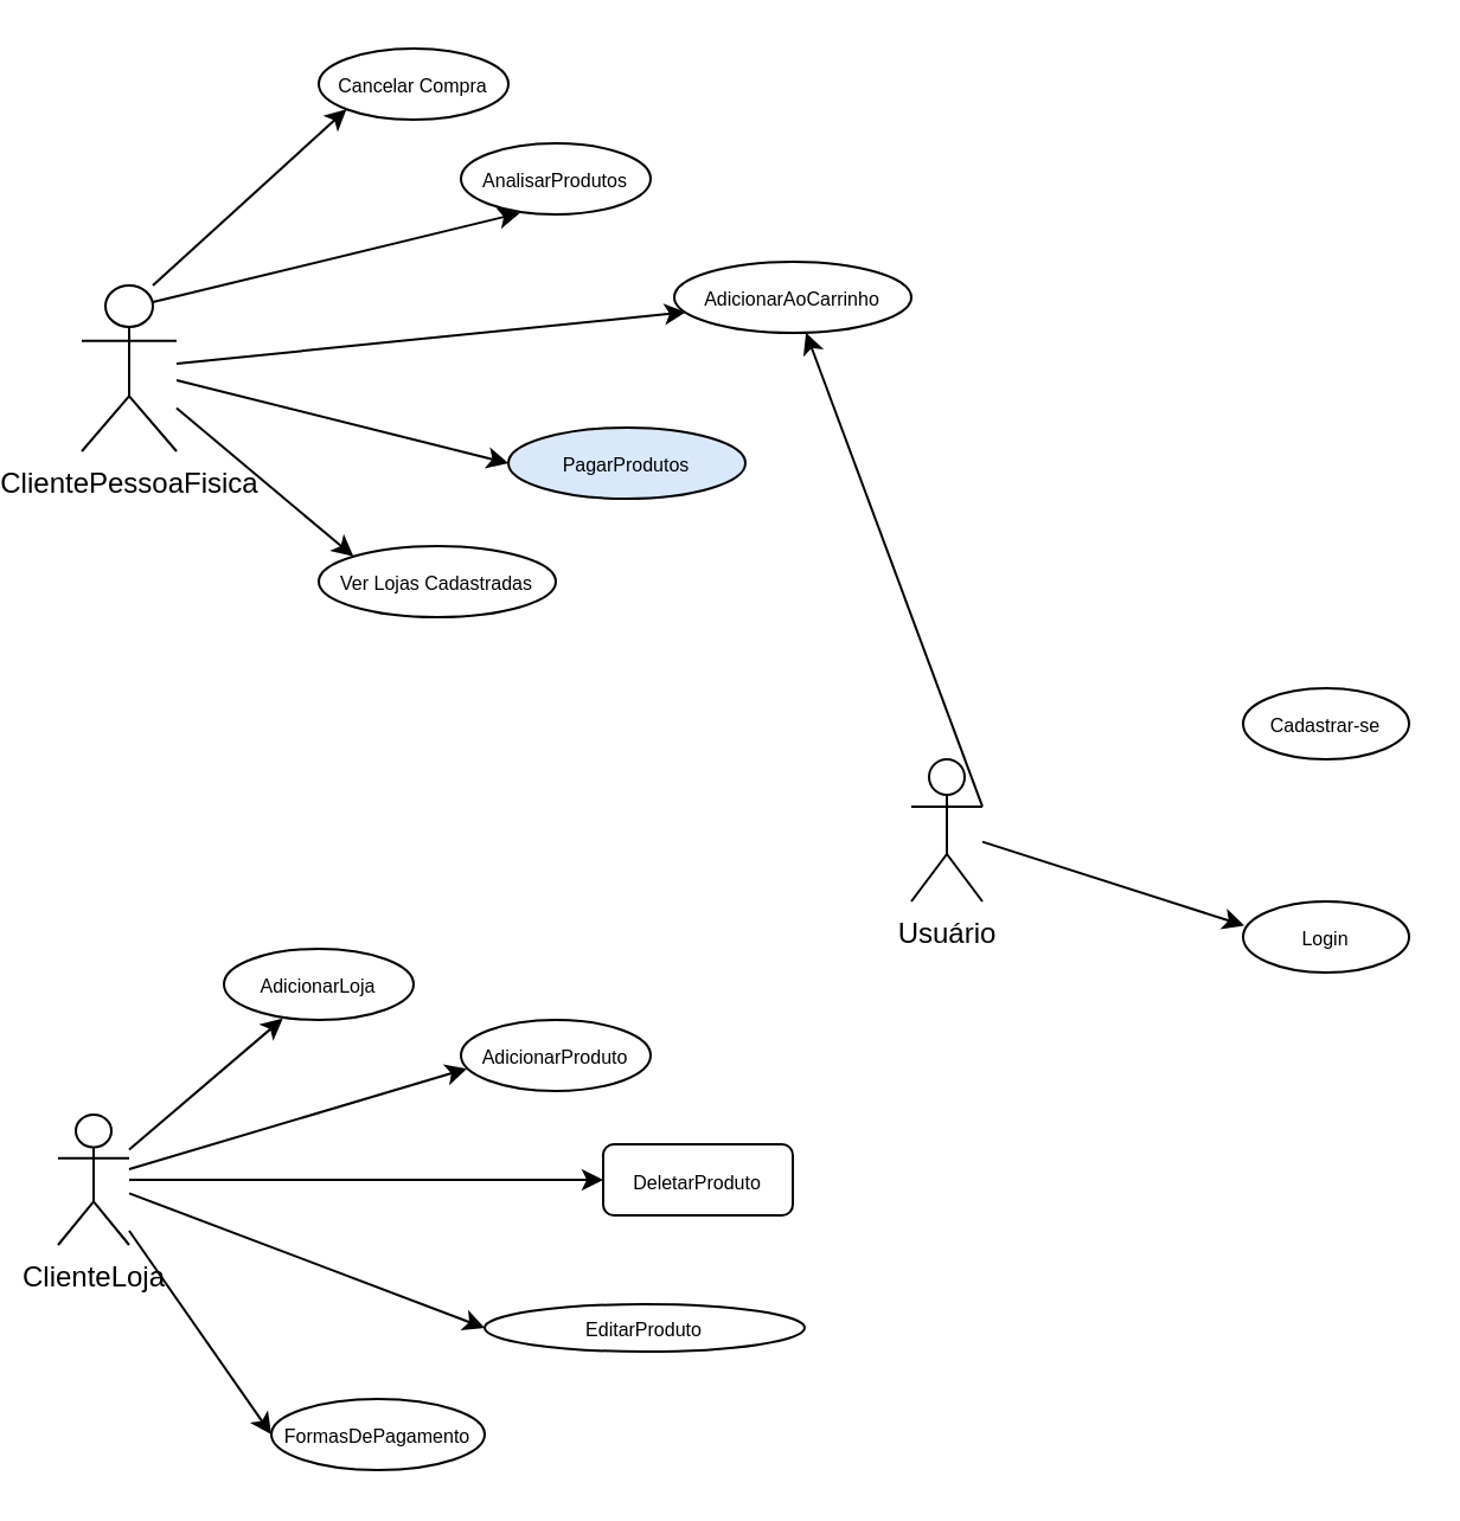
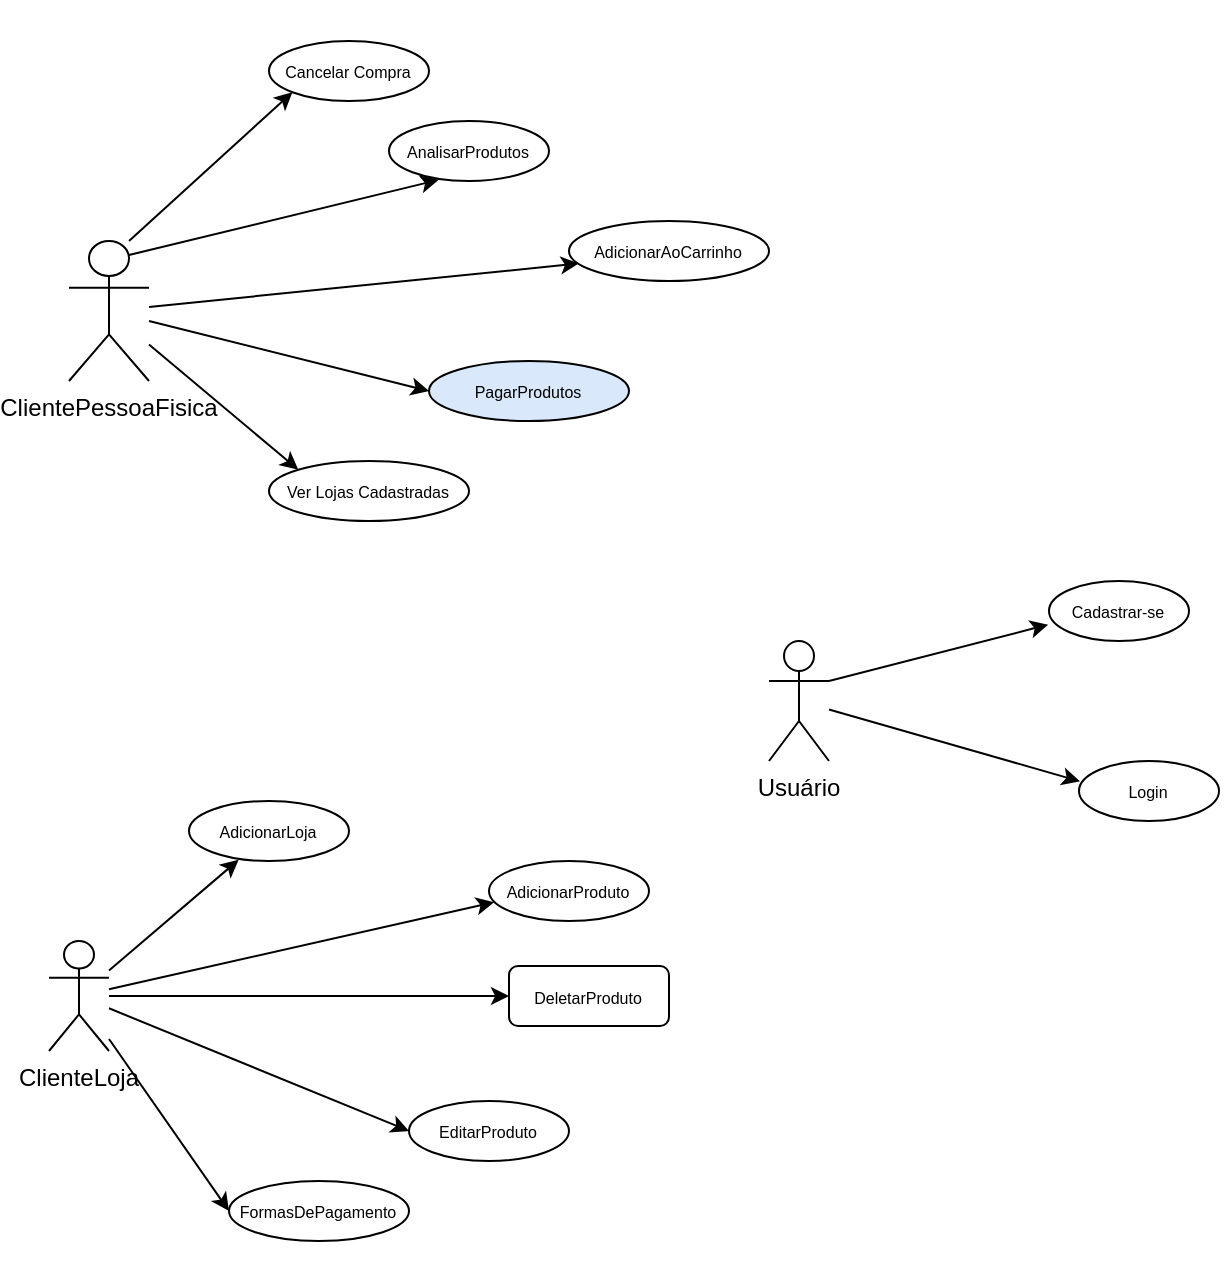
- <mxCell id="26" value="" style="endArrow=classic;html=1;rounded=0;exitX=1;exitY=0.333;exitDx=0;exitDy=0;exitPerimeter=0;" parent="1" source="24" target="16" edge="1"><mxGeometry width="50" height="50" relative="1" as="geometry"><mxPoint x="440" y="330" as="sourcePoint" /><mxPoint x="490" y="280" as="targetPoint" /></mxGeometry></mxCell>
+ <mxCell id="26" value="" style="endArrow=classic;html=1;rounded=0;exitX=1;exitY=0.333;exitDx=0;exitDy=0;exitPerimeter=0;entryX=-0.006;entryY=0.728;entryDx=0;entryDy=0;entryPerimeter=0;" parent="1" source="24" target="25" edge="1"><mxGeometry width="50" height="50" relative="1" as="geometry"><mxPoint x="440" y="330" as="sourcePoint" /><mxPoint x="490" y="280" as="targetPoint" /></mxGeometry></mxCell>
- <mxCell id="27" value="&lt;font style=&quot;font-size: 8px;&quot;&gt;Login&lt;/font&gt;" style="ellipse;whiteSpace=wrap;html=1;" parent="1" vertex="1"><mxGeometry x="520" y="380" width="70" height="30" as="geometry" /></mxCell>
+ <mxCell id="27" value="&lt;font style=&quot;font-size: 8px;&quot;&gt;Login&lt;/font&gt;" style="ellipse;whiteSpace=wrap;html=1;" parent="1" vertex="1"><mxGeometry x="535" y="380" width="70" height="30" as="geometry" /></mxCell>
- <mxCell id="5" value="&lt;font style=&quot;font-size: 8px;&quot;&gt;AdicionarProduto&lt;/font&gt;" style="ellipse;whiteSpace=wrap;html=1;" parent="1" vertex="1"><mxGeometry x="190" y="430" width="80" height="30" as="geometry" /></mxCell>
+ <mxCell id="5" value="&lt;font style=&quot;font-size: 8px;&quot;&gt;AdicionarProduto&lt;/font&gt;" style="ellipse;whiteSpace=wrap;html=1;" parent="1" vertex="1"><mxGeometry x="240" y="430" width="80" height="30" as="geometry" /></mxCell>
- <mxCell id="7" value="&lt;font style=&quot;font-size: 8px;&quot;&gt;EditarProduto&lt;/font&gt;" style="ellipse;whiteSpace=wrap;html=1;" parent="1" vertex="1"><mxGeometry x="200" y="550" width="135" height="20" as="geometry" /></mxCell>
+ <mxCell id="7" value="&lt;font style=&quot;font-size: 8px;&quot;&gt;EditarProduto&lt;/font&gt;" style="ellipse;whiteSpace=wrap;html=1;" parent="1" vertex="1"><mxGeometry x="200" y="550" width="80" height="30" as="geometry" /></mxCell>
